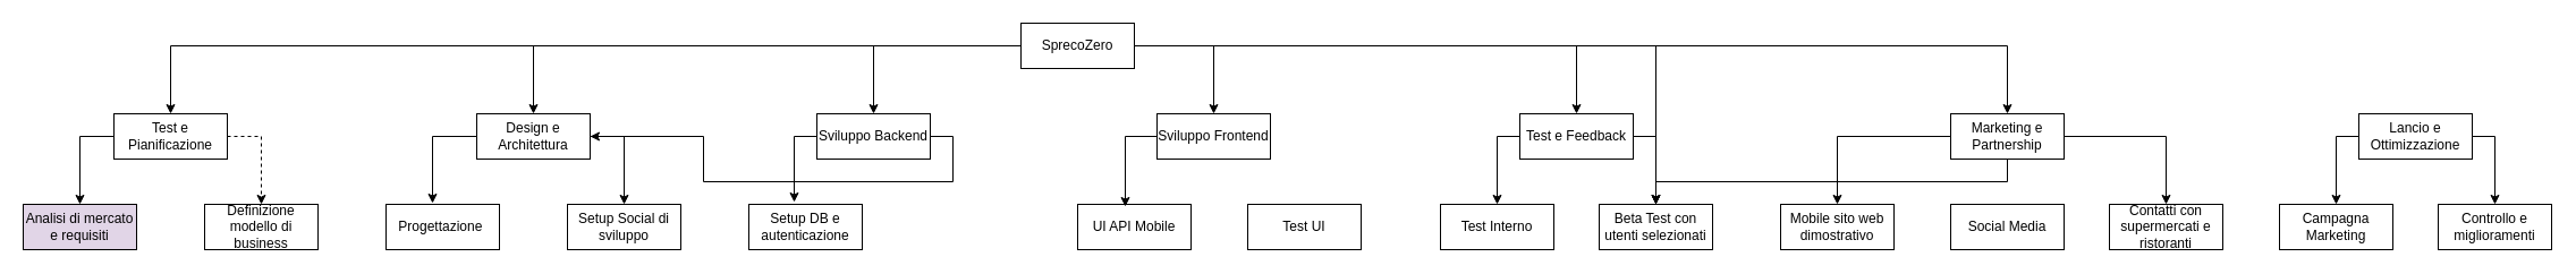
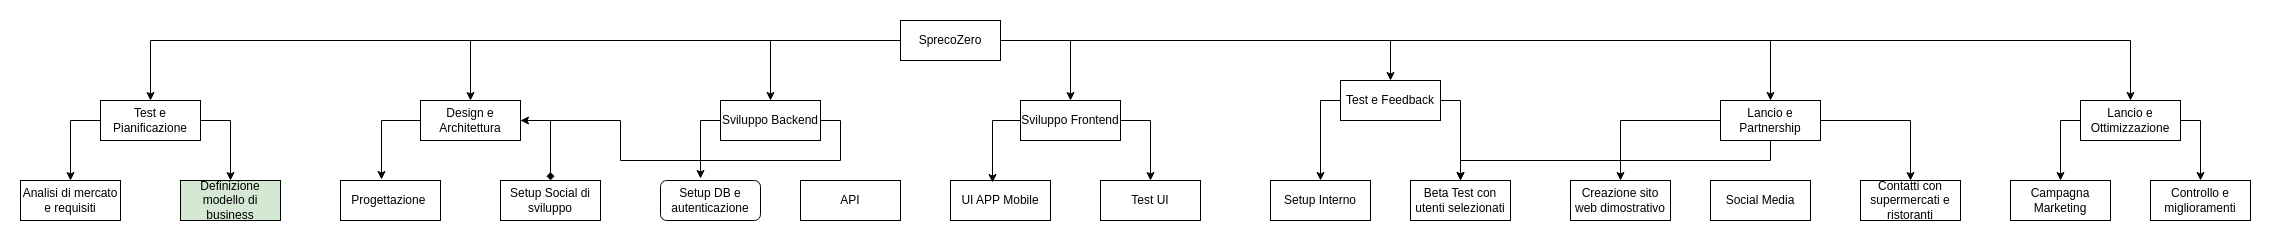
- <mxCell id="8" style="edgeStyle=orthogonalEdgeStyle;rounded=0;orthogonalLoop=1;jettySize=auto;html=1;exitX=1;exitY=0.5;exitDx=0;exitDy=0;" edge="1" parent="1" source="9" target="38"><mxGeometry relative="1" as="geometry" /></mxCell>
+ <mxCell id="8" style="edgeStyle=orthogonalEdgeStyle;rounded=0;orthogonalLoop=1;jettySize=auto;html=1;exitX=1;exitY=0.5;exitDx=0;exitDy=0;entryX=0.5;entryY=0;entryDx=0;entryDy=0;" edge="1" parent="1" source="9" target="28"><mxGeometry relative="1" as="geometry" /></mxCell>
- <mxCell id="21" value="Test e Feedback" style="whiteSpace=wrap;html=1;align=center;" vertex="1" parent="1"><mxGeometry x="1340" y="100" width="100" height="40" as="geometry" /></mxCell>
+ <mxCell id="21" value="Test e Feedback" style="whiteSpace=wrap;html=1;align=center;" vertex="1" parent="1"><mxGeometry x="1340" y="80" width="100" height="40" as="geometry" /></mxCell>
- <mxCell id="25" value="Marketing e Partnership" style="whiteSpace=wrap;html=1;align=center;" vertex="1" parent="1"><mxGeometry x="1720" y="100" width="100" height="40" as="geometry" /></mxCell>
+ <mxCell id="25" value="Lancio e Partnership" style="whiteSpace=wrap;html=1;align=center;" vertex="1" parent="1"><mxGeometry x="1720" y="100" width="100" height="40" as="geometry" /></mxCell>
+ <mxCell id="10" style="edgeStyle=orthogonalEdgeStyle;rounded=0;orthogonalLoop=1;jettySize=auto;html=1;exitX=1;exitY=0.5;exitDx=0;exitDy=0;entryX=0.5;entryY=0;entryDx=0;entryDy=0;" edge="1" parent="1" source="11" target="36"><mxGeometry relative="1" as="geometry" /></mxCell>
- <mxCell id="15" style="edgeStyle=orthogonalEdgeStyle;rounded=0;orthogonalLoop=1;jettySize=auto;html=1;exitX=1;exitY=0.5;exitDx=0;exitDy=0;dashed=1;" edge="1" parent="1" source="16" target="30"><mxGeometry relative="1" as="geometry" /></mxCell>
+ <mxCell id="15" style="edgeStyle=orthogonalEdgeStyle;rounded=0;orthogonalLoop=1;jettySize=auto;html=1;exitX=1;exitY=0.5;exitDx=0;exitDy=0;" edge="1" parent="1" source="16" target="30"><mxGeometry relative="1" as="geometry" /></mxCell>
- <mxCell id="12" style="edgeStyle=orthogonalEdgeStyle;rounded=0;orthogonalLoop=1;jettySize=auto;html=1;exitX=1;exitY=0.5;exitDx=0;exitDy=0;entryX=0.5;entryY=0;entryDx=0;entryDy=0;" edge="1" parent="1" source="13" target="32"><mxGeometry relative="1" as="geometry" /></mxCell>
+ <mxCell id="12" style="edgeStyle=orthogonalEdgeStyle;rounded=0;orthogonalLoop=1;jettySize=auto;html=1;exitX=1;exitY=0.5;exitDx=0;exitDy=0;entryX=0.5;entryY=0;entryDx=0;entryDy=0;endArrow=diamond;" edge="1" parent="1" source="13" target="32"><mxGeometry relative="1" as="geometry" /></mxCell>
- <mxCell id="29" value="Analisi di mercato e requisiti" style="whiteSpace=wrap;html=1;align=center;fillColor=#e1d5e7;" vertex="1" parent="1"><mxGeometry x="20" y="180" width="100" height="40" as="geometry" /></mxCell>
+ <mxCell id="29" value="Analisi di mercato e requisiti" style="whiteSpace=wrap;html=1;align=center;" vertex="1" parent="1"><mxGeometry x="20" y="180" width="100" height="40" as="geometry" /></mxCell>
- <mxCell id="30" value="Definizione modello di business" style="whiteSpace=wrap;html=1;align=center;" vertex="1" parent="1"><mxGeometry x="180" y="180" width="100" height="40" as="geometry" /></mxCell>
+ <mxCell id="30" value="Definizione modello di business" style="whiteSpace=wrap;html=1;align=center;fillColor=#d5e8d4;" vertex="1" parent="1"><mxGeometry x="180" y="180" width="100" height="40" as="geometry" /></mxCell>
- <mxCell id="33" value="Setup DB e autenticazione" style="whiteSpace=wrap;html=1;align=center;" vertex="1" parent="1"><mxGeometry x="660" y="180" width="100" height="40" as="geometry" /></mxCell>
+ <mxCell id="33" value="Setup DB e autenticazione" style="whiteSpace=wrap;html=1;align=center;rounded=1;" vertex="1" parent="1"><mxGeometry x="660" y="180" width="100" height="40" as="geometry" /></mxCell>
+ <mxCell id="34" value="API" style="whiteSpace=wrap;html=1;align=center;" vertex="1" parent="1"><mxGeometry x="800" y="180" width="100" height="40" as="geometry" /></mxCell>
- <mxCell id="35" value="UI API Mobile" style="whiteSpace=wrap;html=1;align=center;" vertex="1" parent="1"><mxGeometry x="950" y="180" width="100" height="40" as="geometry" /></mxCell>
+ <mxCell id="35" value="UI APP Mobile" style="whiteSpace=wrap;html=1;align=center;" vertex="1" parent="1"><mxGeometry x="950" y="180" width="100" height="40" as="geometry" /></mxCell>
- <mxCell id="37" value="Test Interno" style="whiteSpace=wrap;html=1;align=center;" vertex="1" parent="1"><mxGeometry x="1270" y="180" width="100" height="40" as="geometry" /></mxCell>
+ <mxCell id="37" value="Setup Interno" style="whiteSpace=wrap;html=1;align=center;" vertex="1" parent="1"><mxGeometry x="1270" y="180" width="100" height="40" as="geometry" /></mxCell>
- <mxCell id="39" value="Mobile sito web dimostrativo" style="whiteSpace=wrap;html=1;align=center;" vertex="1" parent="1"><mxGeometry x="1570" y="180" width="100" height="40" as="geometry" /></mxCell>
+ <mxCell id="39" value="Creazione sito web dimostrativo" style="whiteSpace=wrap;html=1;align=center;" vertex="1" parent="1"><mxGeometry x="1570" y="180" width="100" height="40" as="geometry" /></mxCell>
- <mxCell id="40" value="Social Media" style="whiteSpace=wrap;html=1;align=center;" vertex="1" parent="1"><mxGeometry x="1720" y="180" width="100" height="40" as="geometry" /></mxCell>
+ <mxCell id="40" value="Social Media" style="whiteSpace=wrap;html=1;align=center;" vertex="1" parent="1"><mxGeometry x="1710" y="180" width="100" height="40" as="geometry" /></mxCell>
